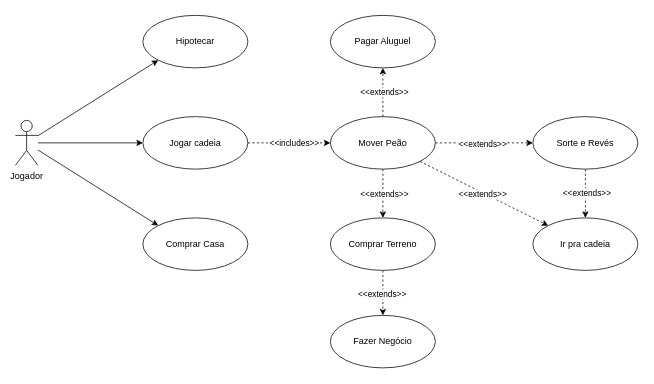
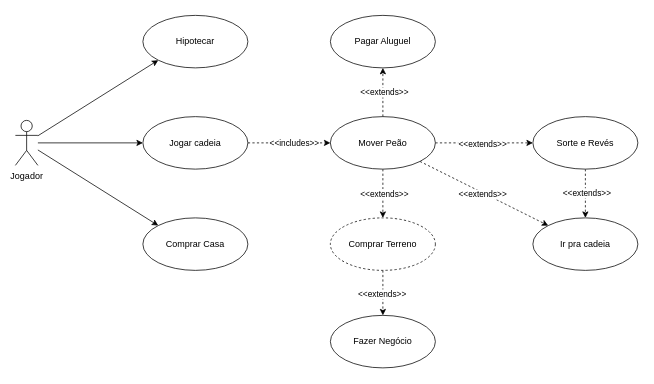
- <mxCell id="16" value="Comprar Terreno" style="ellipse;whiteSpace=wrap;html=1;" vertex="1" parent="1"><mxGeometry x="440" y="290" width="140" height="70" as="geometry" /></mxCell>
+ <mxCell id="16" value="Comprar Terreno" style="ellipse;whiteSpace=wrap;html=1;dashed=1;" vertex="1" parent="1"><mxGeometry x="440" y="290" width="140" height="70" as="geometry" /></mxCell>
